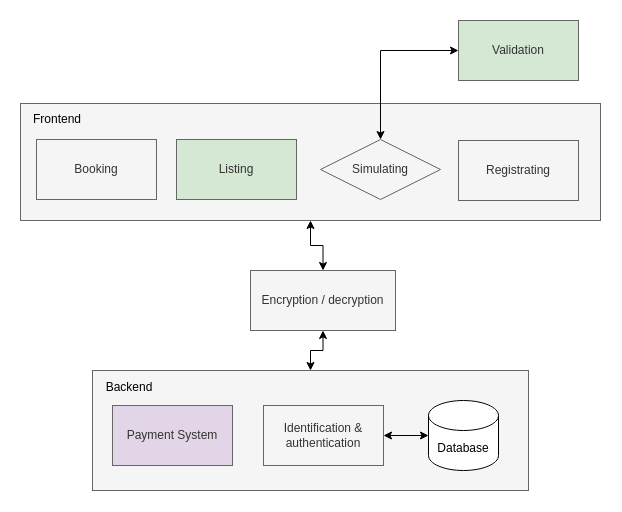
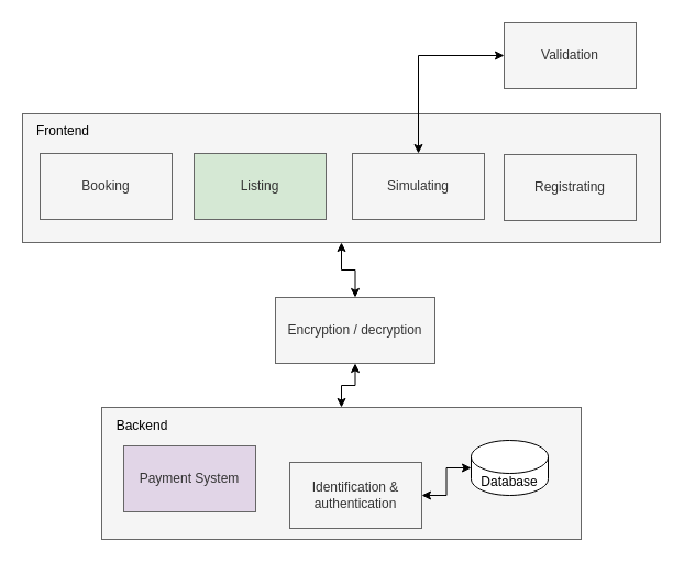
- <mxCell id="15" value="Validation" style="rounded=0;whiteSpace=wrap;html=1;fillColor=#d5e8d4;fontColor=#333333;strokeColor=#666666;" vertex="1" parent="1"><mxGeometry x="458" y="20" width="120" height="60" as="geometry" /></mxCell>
+ <mxCell id="15" value="Validation" style="rounded=0;whiteSpace=wrap;html=1;fillColor=#f5f5f5;fontColor=#333333;strokeColor=#666666;" vertex="1" parent="1"><mxGeometry x="458" y="20" width="120" height="60" as="geometry" /></mxCell>
- <mxCell id="7" value="Simulating" style="rhombus;whiteSpace=wrap;html=1;fillColor=#f5f5f5;fontColor=#333333;strokeColor=#666666;" parent="1" vertex="1"><mxGeometry x="320" y="139" width="120" height="60" as="geometry" /></mxCell>
+ <mxCell id="7" value="Simulating" style="rounded=0;whiteSpace=wrap;html=1;fillColor=#f5f5f5;fontColor=#333333;strokeColor=#666666;" parent="1" vertex="1"><mxGeometry x="320" y="139" width="120" height="60" as="geometry" /></mxCell>
- <mxCell id="5" value="Identification &amp;amp; authentication" style="rounded=0;whiteSpace=wrap;html=1;fillColor=#f5f5f5;fontColor=#333333;strokeColor=#666666;" parent="1" vertex="1"><mxGeometry x="263" y="405" width="120" height="60" as="geometry" /></mxCell>
+ <mxCell id="5" value="Identification &amp;amp; authentication" style="rounded=0;whiteSpace=wrap;html=1;fillColor=#f5f5f5;fontColor=#333333;strokeColor=#666666;" parent="1" vertex="1"><mxGeometry x="263" y="420" width="120" height="60" as="geometry" /></mxCell>
- <mxCell id="6" value="Database" style="shape=cylinder3;whiteSpace=wrap;html=1;boundedLbl=1;backgroundOutline=1;size=15;" parent="1" vertex="1"><mxGeometry x="428" y="400" width="70" height="70" as="geometry" /></mxCell>
+ <mxCell id="6" value="Database" style="shape=cylinder3;whiteSpace=wrap;html=1;boundedLbl=1;backgroundOutline=1;size=15;" parent="1" vertex="1"><mxGeometry x="428" y="400" width="70" height="50" as="geometry" /></mxCell>
